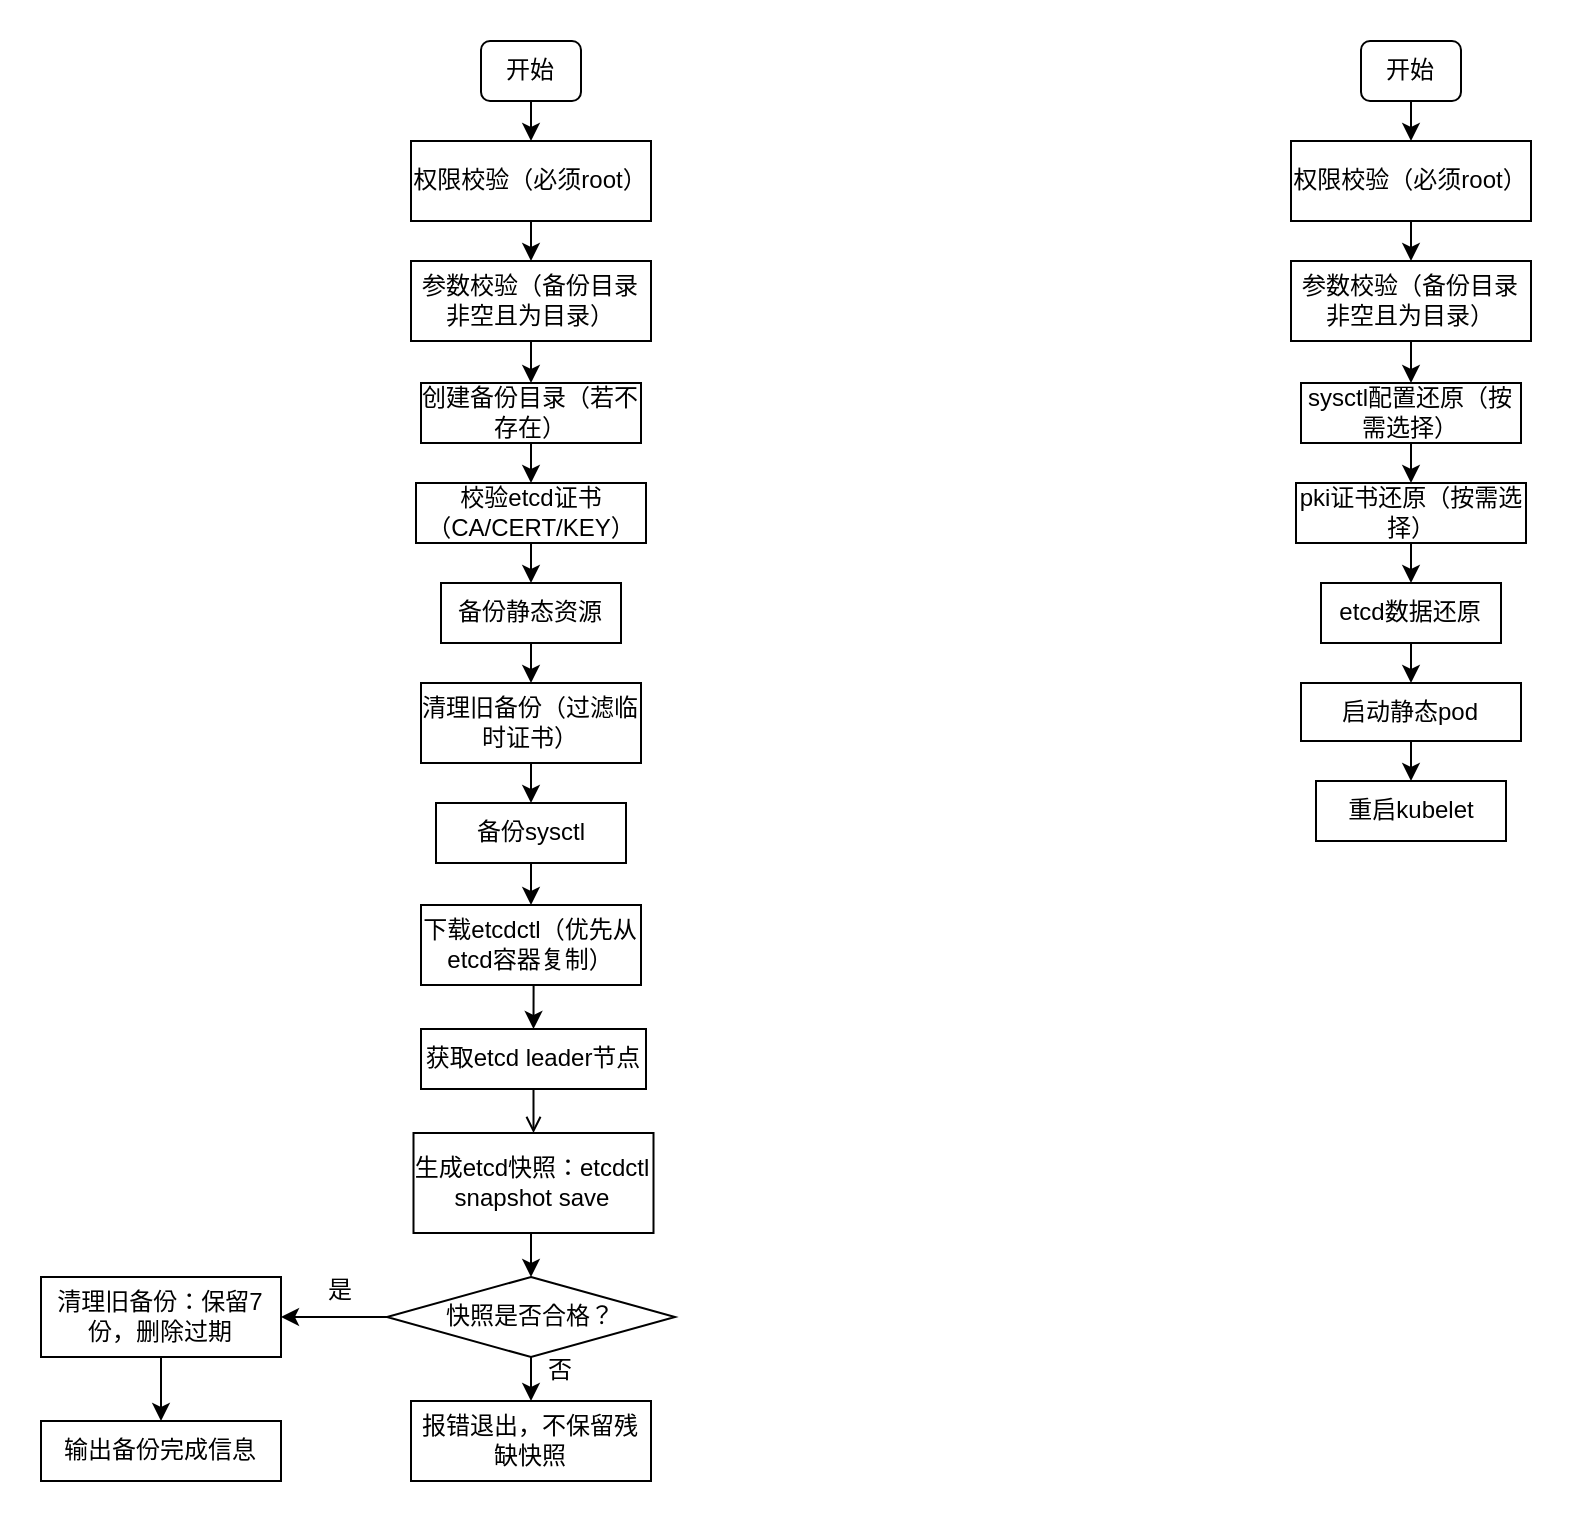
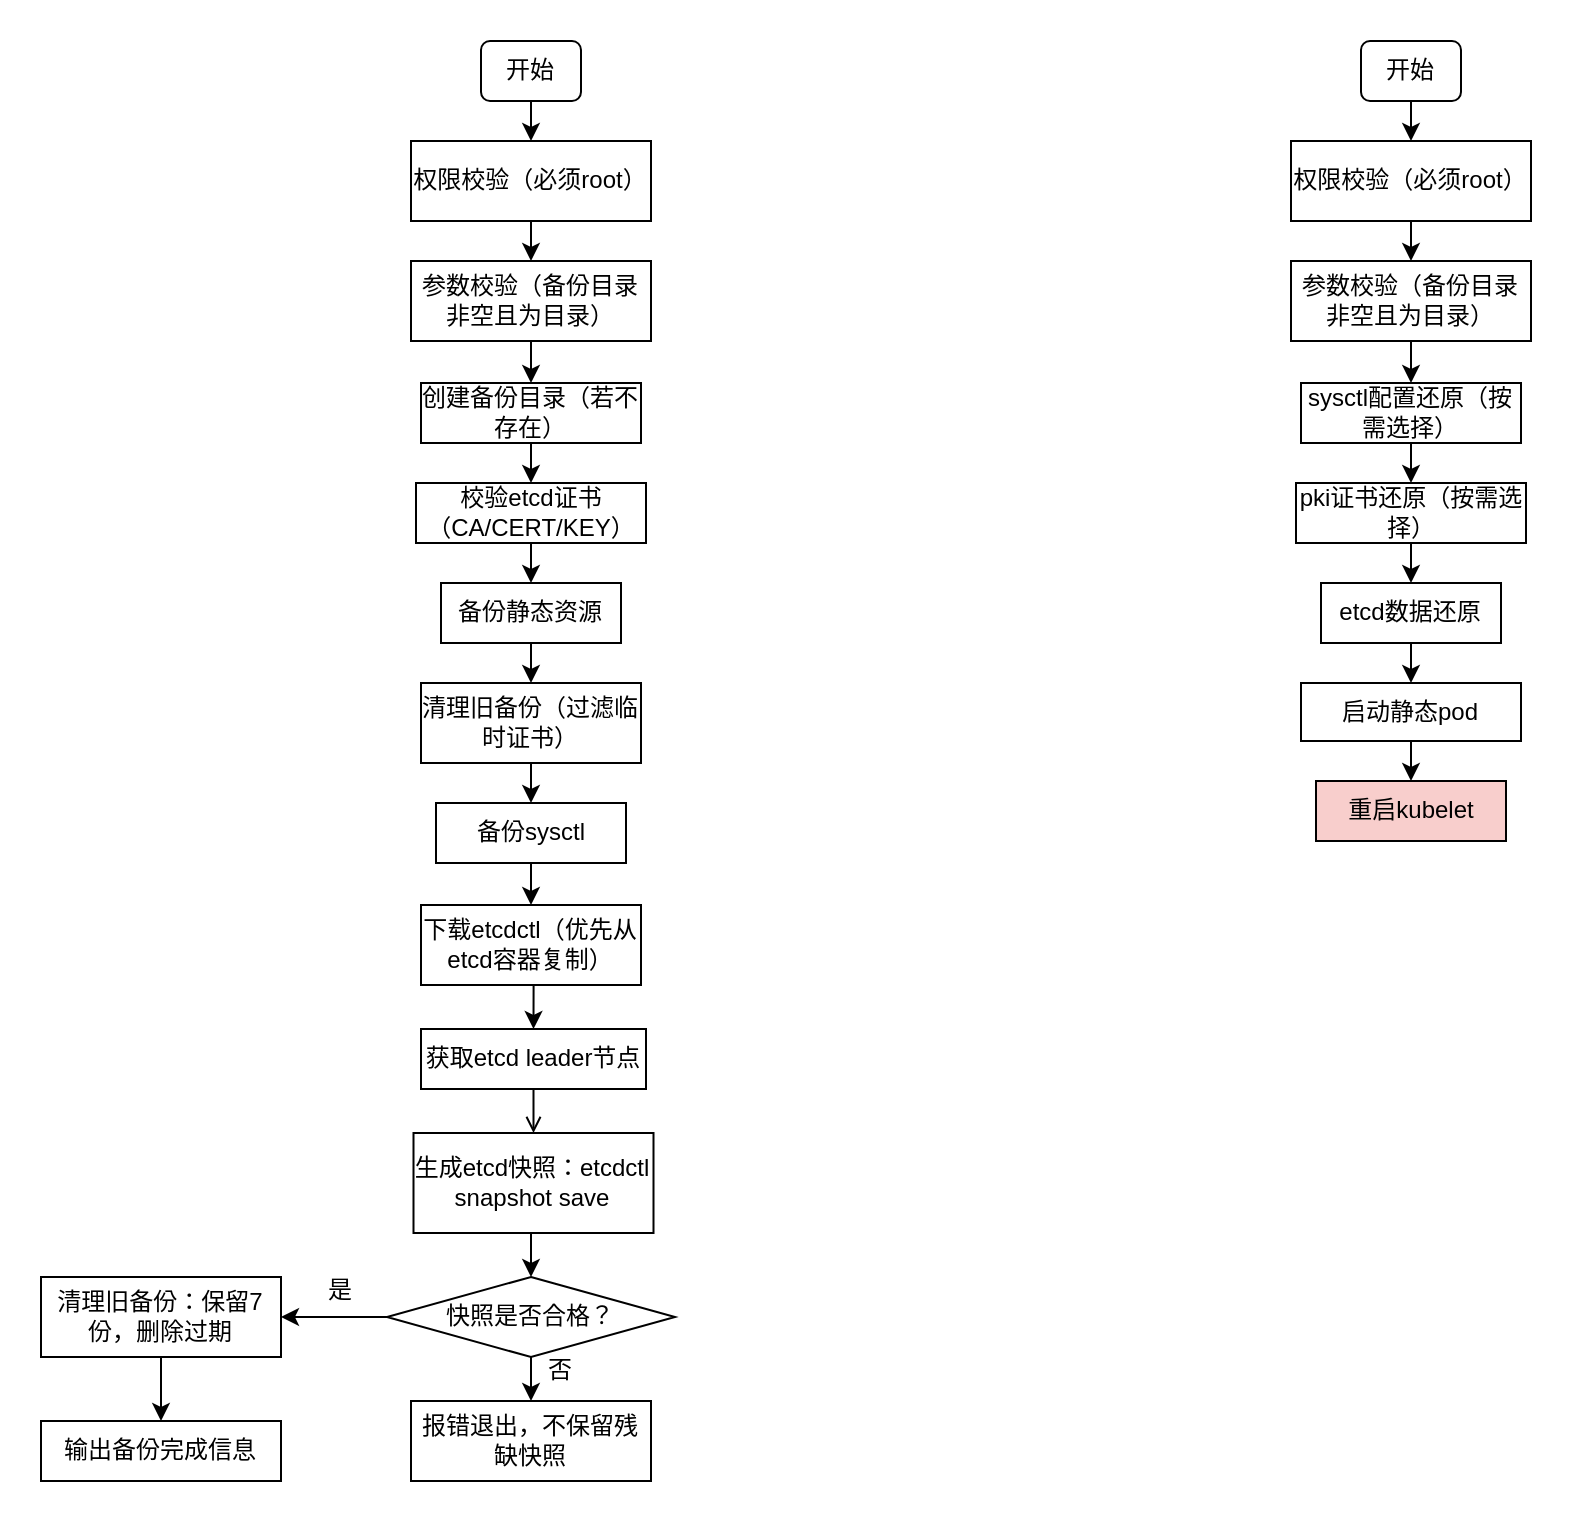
- <mxCell id="47" value="重启kubelet" style="rounded=0;whiteSpace=wrap;html=1;" parent="1" vertex="1"><mxGeometry x="657.5" y="390" width="95" height="30" as="geometry" /></mxCell>
+ <mxCell id="47" value="重启kubelet" style="rounded=0;whiteSpace=wrap;html=1;fillColor=#f8cecc;" parent="1" vertex="1"><mxGeometry x="657.5" y="390" width="95" height="30" as="geometry" /></mxCell>
